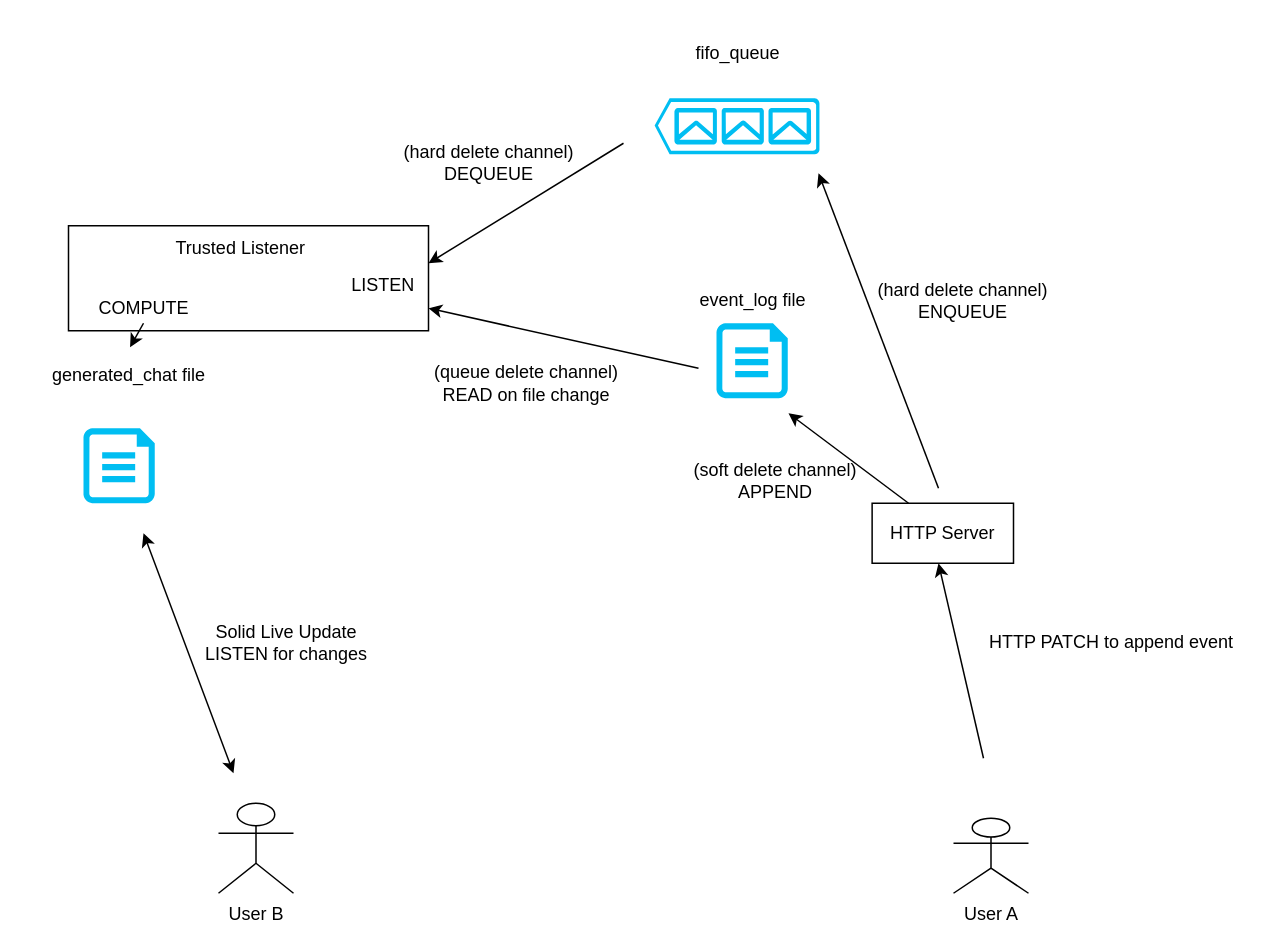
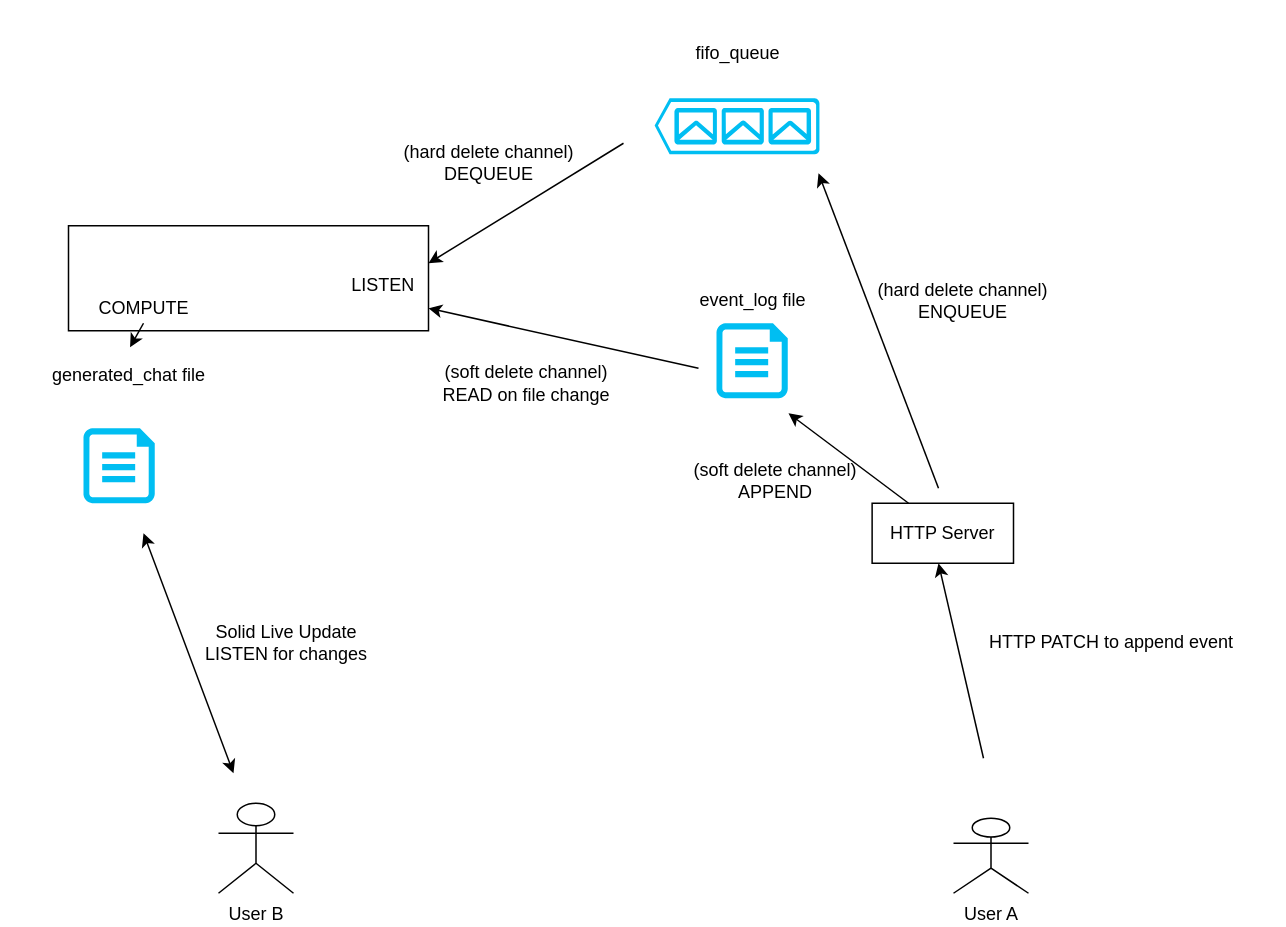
- <mxCell id="24" value="Trusted Listener" style="text;html=1;align=center;verticalAlign=middle;whiteSpace=wrap;rounded=0;" parent="1" vertex="1"><mxGeometry x="104" y="150" width="112" height="30" as="geometry" /></mxCell>
- <mxCell id="19" value="(queue delete channel)&lt;br&gt;READ on file change" style="text;html=1;align=center;verticalAlign=middle;resizable=0;points=[];autosize=1;strokeColor=none;fillColor=none;" parent="1" vertex="1"><mxGeometry x="285" y="235" width="130" height="40" as="geometry" /></mxCell>
+ <mxCell id="19" value="(soft delete channel)&lt;br&gt;READ on file change" style="text;html=1;align=center;verticalAlign=middle;resizable=0;points=[];autosize=1;strokeColor=none;fillColor=none;" parent="1" vertex="1"><mxGeometry x="285" y="235" width="130" height="40" as="geometry" /></mxCell>
